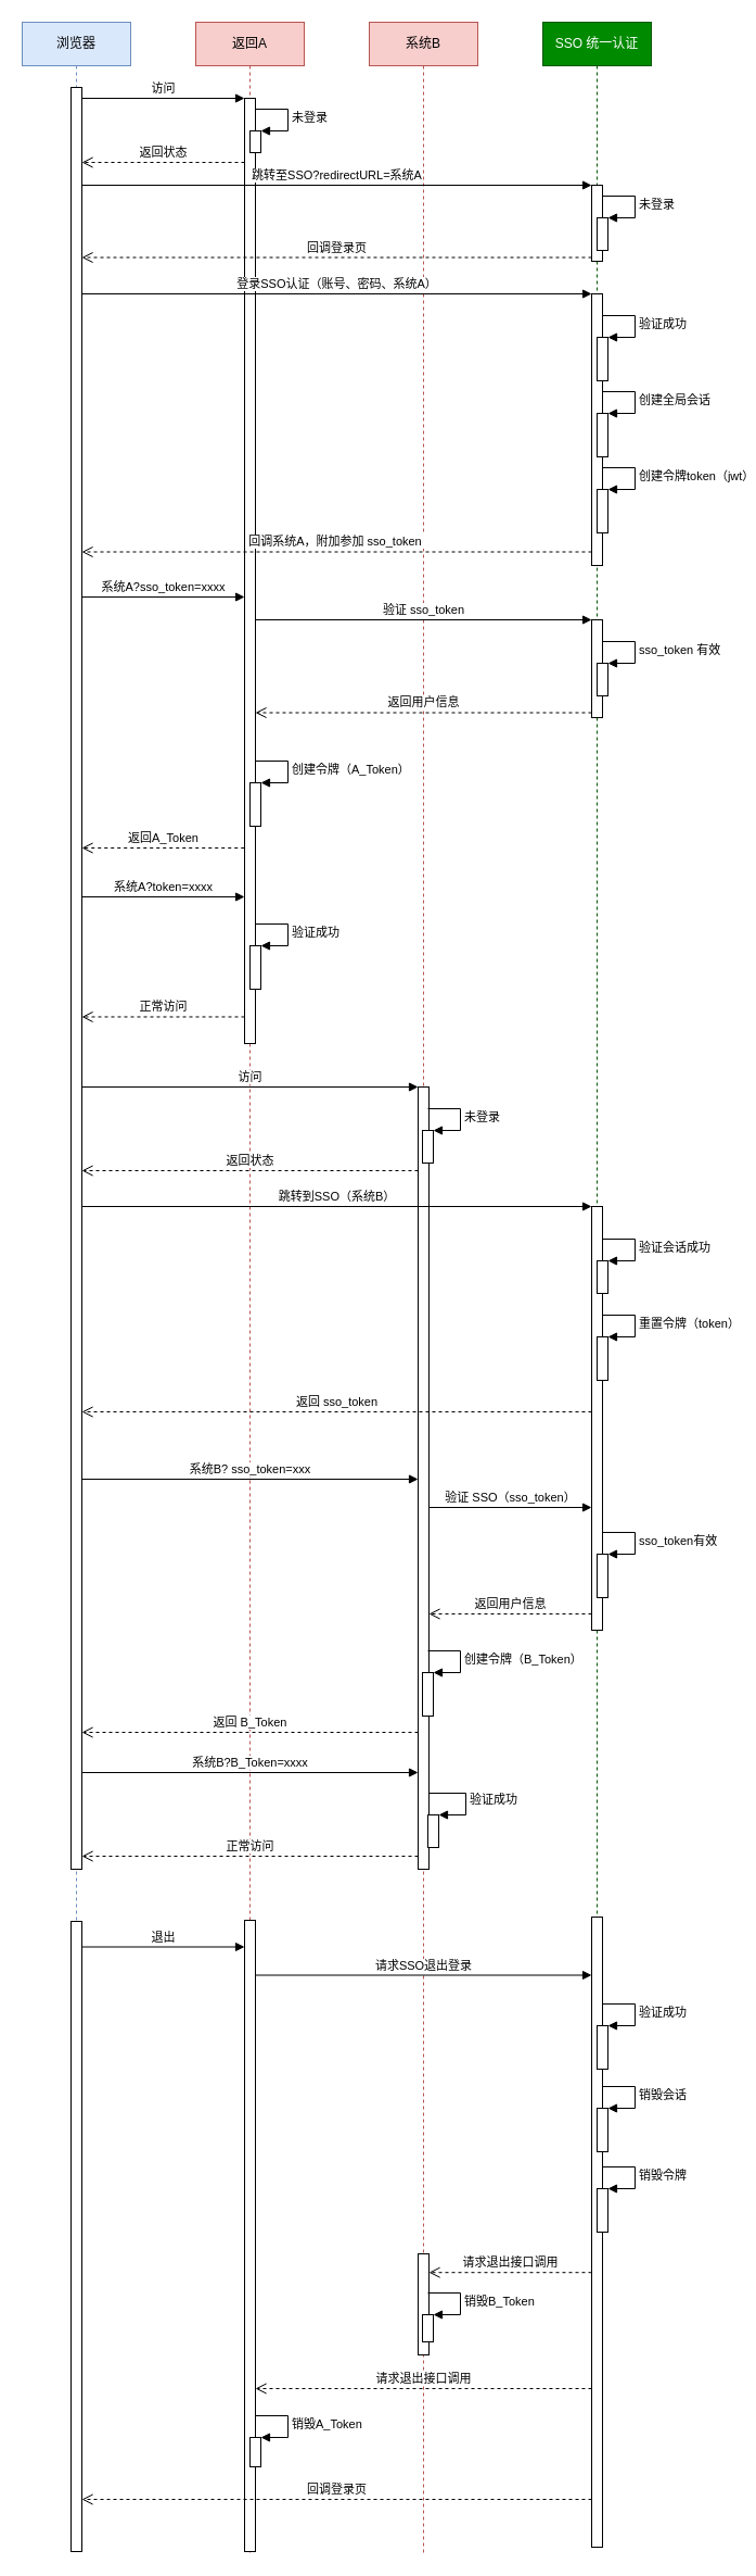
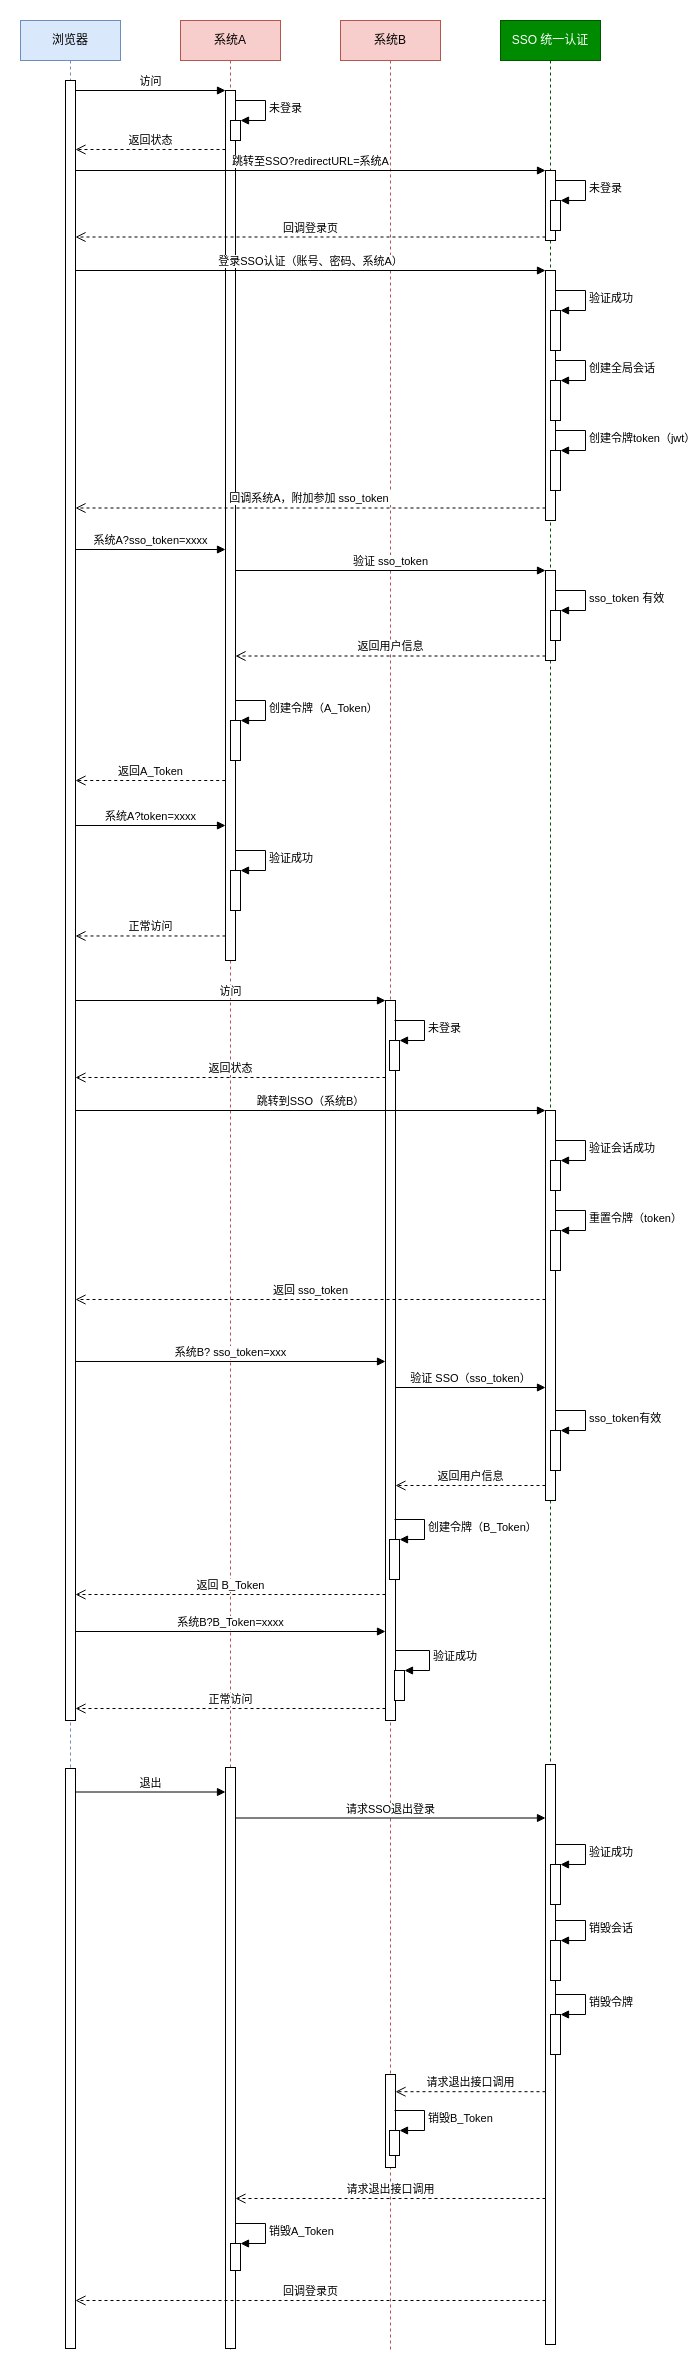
- <mxCell id="5" value="返回A" style="shape=umlLifeline;perimeter=lifelinePerimeter;whiteSpace=wrap;html=1;container=1;collapsible=0;recursiveResize=0;outlineConnect=0;fillColor=#f8cecc;strokeColor=#b85450;" vertex="1" parent="1"><mxGeometry x="180" y="20" width="100" height="2329" as="geometry" /></mxCell>
+ <mxCell id="5" value="系统A" style="shape=umlLifeline;perimeter=lifelinePerimeter;whiteSpace=wrap;html=1;container=1;collapsible=0;recursiveResize=0;outlineConnect=0;fillColor=#f8cecc;strokeColor=#b85450;" vertex="1" parent="1"><mxGeometry x="180" y="20" width="100" height="2329" as="geometry" /></mxCell>
